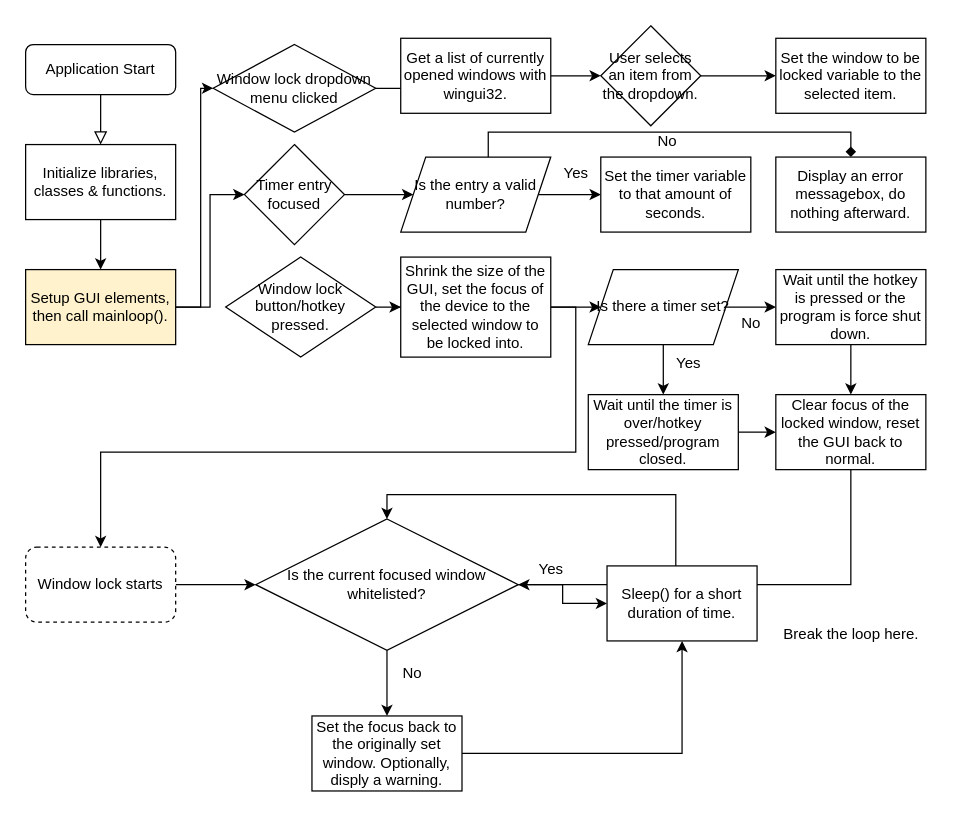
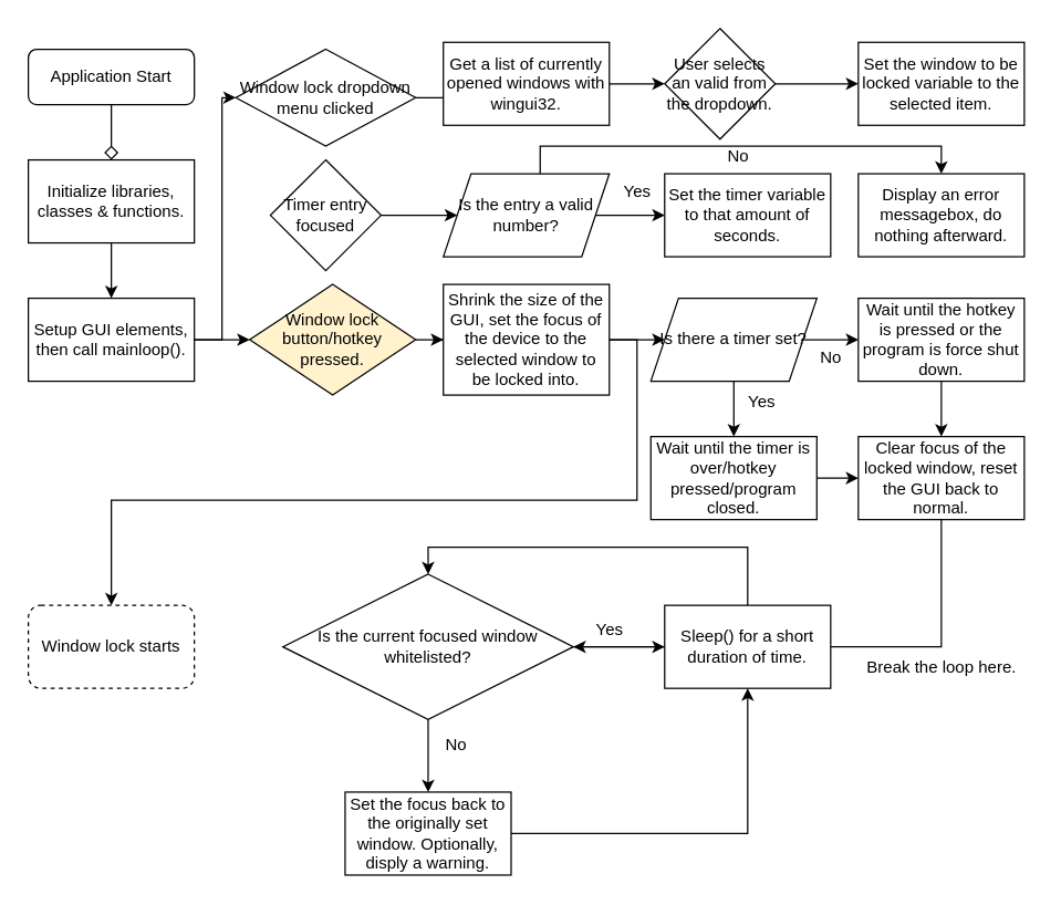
- <mxCell id="15" value="User selects an item from the dropdown." style="rhombus;whiteSpace=wrap;html=1;" parent="1" vertex="1"><mxGeometry x="480" y="20" width="80" height="80" as="geometry" /></mxCell>
+ <mxCell id="15" value="User selects an valid from the dropdown." style="rhombus;whiteSpace=wrap;html=1;" parent="1" vertex="1"><mxGeometry x="480" y="20" width="80" height="80" as="geometry" /></mxCell>
- <mxCell id="2" value="" style="rounded=0;html=1;jettySize=auto;orthogonalLoop=1;fontSize=11;endArrow=block;endFill=0;endSize=8;strokeWidth=1;shadow=0;labelBackgroundColor=none;edgeStyle=orthogonalEdgeStyle;entryX=0.5;entryY=0;entryDx=0;entryDy=0;" parent="1" source="3" target="5" edge="1"><mxGeometry relative="1" as="geometry" /></mxCell>
+ <mxCell id="2" value="" style="rounded=0;html=1;jettySize=auto;orthogonalLoop=1;fontSize=11;endArrow=diamond;endFill=0;endSize=8;strokeWidth=1;shadow=0;labelBackgroundColor=none;edgeStyle=orthogonalEdgeStyle;entryX=0.5;entryY=0;entryDx=0;entryDy=0;" parent="1" source="3" target="5" edge="1"><mxGeometry relative="1" as="geometry" /></mxCell>
- <mxCell id="28" style="edgeStyle=orthogonalEdgeStyle;rounded=0;orthogonalLoop=1;jettySize=auto;html=1;entryX=0.5;entryY=0;entryDx=0;entryDy=0;endArrow=diamond;" parent="1" source="29" target="32" edge="1"><mxGeometry relative="1" as="geometry"><Array as="points"><mxPoint x="390" y="105" /><mxPoint x="680" y="105" /></Array></mxGeometry></mxCell>
+ <mxCell id="28" style="edgeStyle=orthogonalEdgeStyle;rounded=0;orthogonalLoop=1;jettySize=auto;html=1;entryX=0.5;entryY=0;entryDx=0;entryDy=0;" parent="1" source="29" target="32" edge="1"><mxGeometry relative="1" as="geometry"><Array as="points"><mxPoint x="390" y="105" /><mxPoint x="680" y="105" /></Array></mxGeometry></mxCell>
- <mxCell id="8" style="edgeStyle=orthogonalEdgeStyle;rounded=0;orthogonalLoop=1;jettySize=auto;html=1;exitX=1;exitY=0.5;exitDx=0;exitDy=0;entryX=0;entryY=0.5;entryDx=0;entryDy=0;" parent="1" source="9" target="26" edge="1"><mxGeometry relative="1" as="geometry" /></mxCell>
- <mxCell id="9" value="Setup GUI elements, then call mainloop()." style="rounded=0;whiteSpace=wrap;html=1;fillColor=#fff2cc;" parent="1" vertex="1"><mxGeometry x="20" y="215" width="120" height="60" as="geometry" /></mxCell>
+ <mxCell id="9" value="Setup GUI elements, then call mainloop()." style="rounded=0;whiteSpace=wrap;html=1;" parent="1" vertex="1"><mxGeometry x="20" y="215" width="120" height="60" as="geometry" /></mxCell>
+ <mxCell id="7" style="edgeStyle=orthogonalEdgeStyle;rounded=0;orthogonalLoop=1;jettySize=auto;html=1;entryX=0;entryY=0.5;entryDx=0;entryDy=0;" parent="1" source="9" target="18" edge="1"><mxGeometry relative="1" as="geometry"><mxPoint x="180" y="135" as="targetPoint" /></mxGeometry></mxCell>
- <mxCell id="18" value="Window lock button/hotkey pressed." style="rhombus;whiteSpace=wrap;html=1;" parent="1" vertex="1"><mxGeometry x="180" y="205" width="120" height="80" as="geometry" /></mxCell>
+ <mxCell id="18" value="Window lock button/hotkey pressed." style="rhombus;whiteSpace=wrap;html=1;fillColor=#fff2cc;" parent="1" vertex="1"><mxGeometry x="180" y="205" width="120" height="80" as="geometry" /></mxCell>
- <mxCell id="42" style="edgeStyle=orthogonalEdgeStyle;rounded=0;orthogonalLoop=1;jettySize=auto;html=1;entryX=0;entryY=0.5;entryDx=0;entryDy=0;" parent="1" source="43" target="46" edge="1"><mxGeometry relative="1" as="geometry" /></mxCell>
- <mxCell id="48" value="Sleep() for a short duration of time." style="rounded=0;whiteSpace=wrap;html=1;" parent="1" vertex="1"><mxGeometry x="485" y="452" width="120" height="60" as="geometry" /></mxCell>
+ <mxCell id="48" value="Sleep() for a short duration of time." style="rounded=0;whiteSpace=wrap;html=1;" parent="1" vertex="1"><mxGeometry x="480" y="437" width="120" height="60" as="geometry" /></mxCell>
- <mxCell id="53" value="Break the loop here." style="text;html=1;align=center;verticalAlign=middle;resizable=0;points=[];autosize=1;strokeColor=none;fillColor=none;" vertex="1" parent="1"><mxGeometry x="615" y="492" width="130" height="30" as="geometry" /></mxCell>
+ <mxCell id="53" value="Break the loop here." style="text;html=1;align=center;verticalAlign=middle;resizable=0;points=[];autosize=1;strokeColor=none;fillColor=none;" vertex="1" parent="1"><mxGeometry x="615" y="467" width="130" height="30" as="geometry" /></mxCell>
